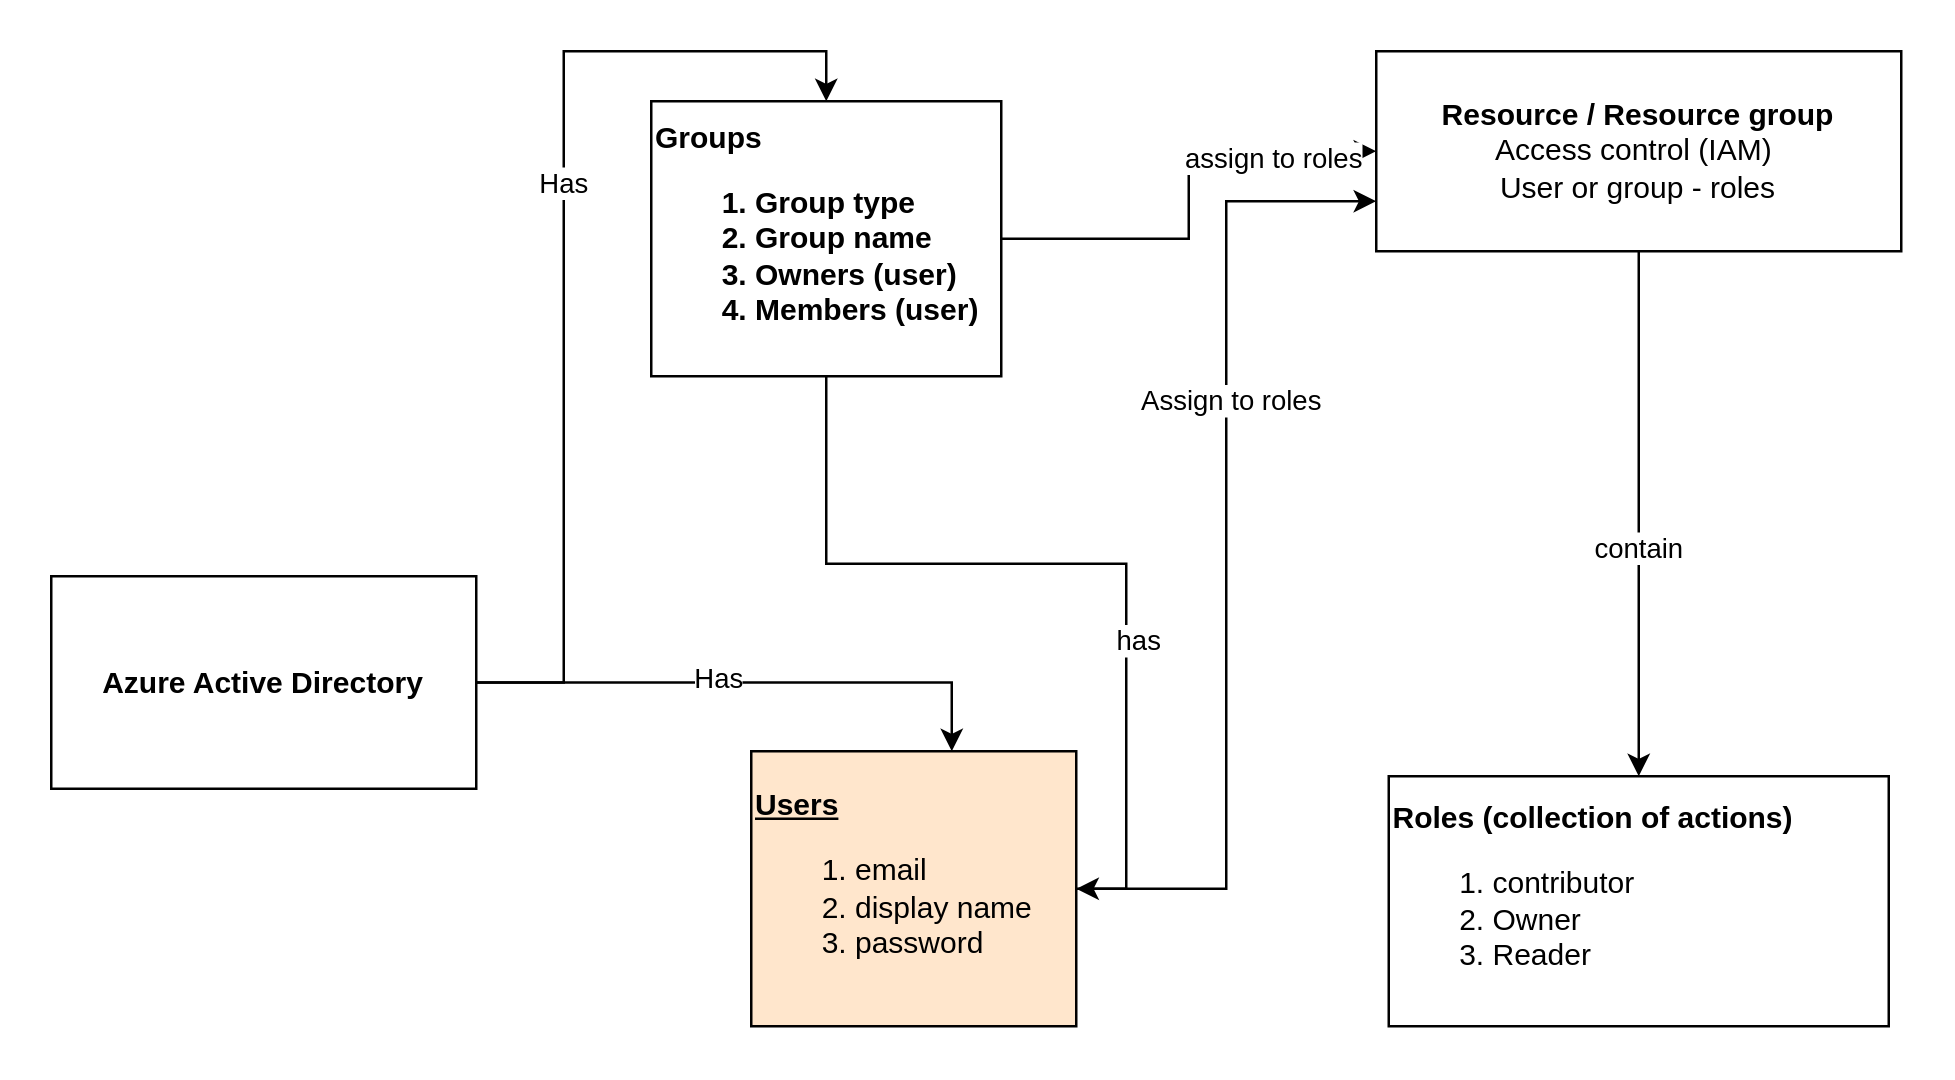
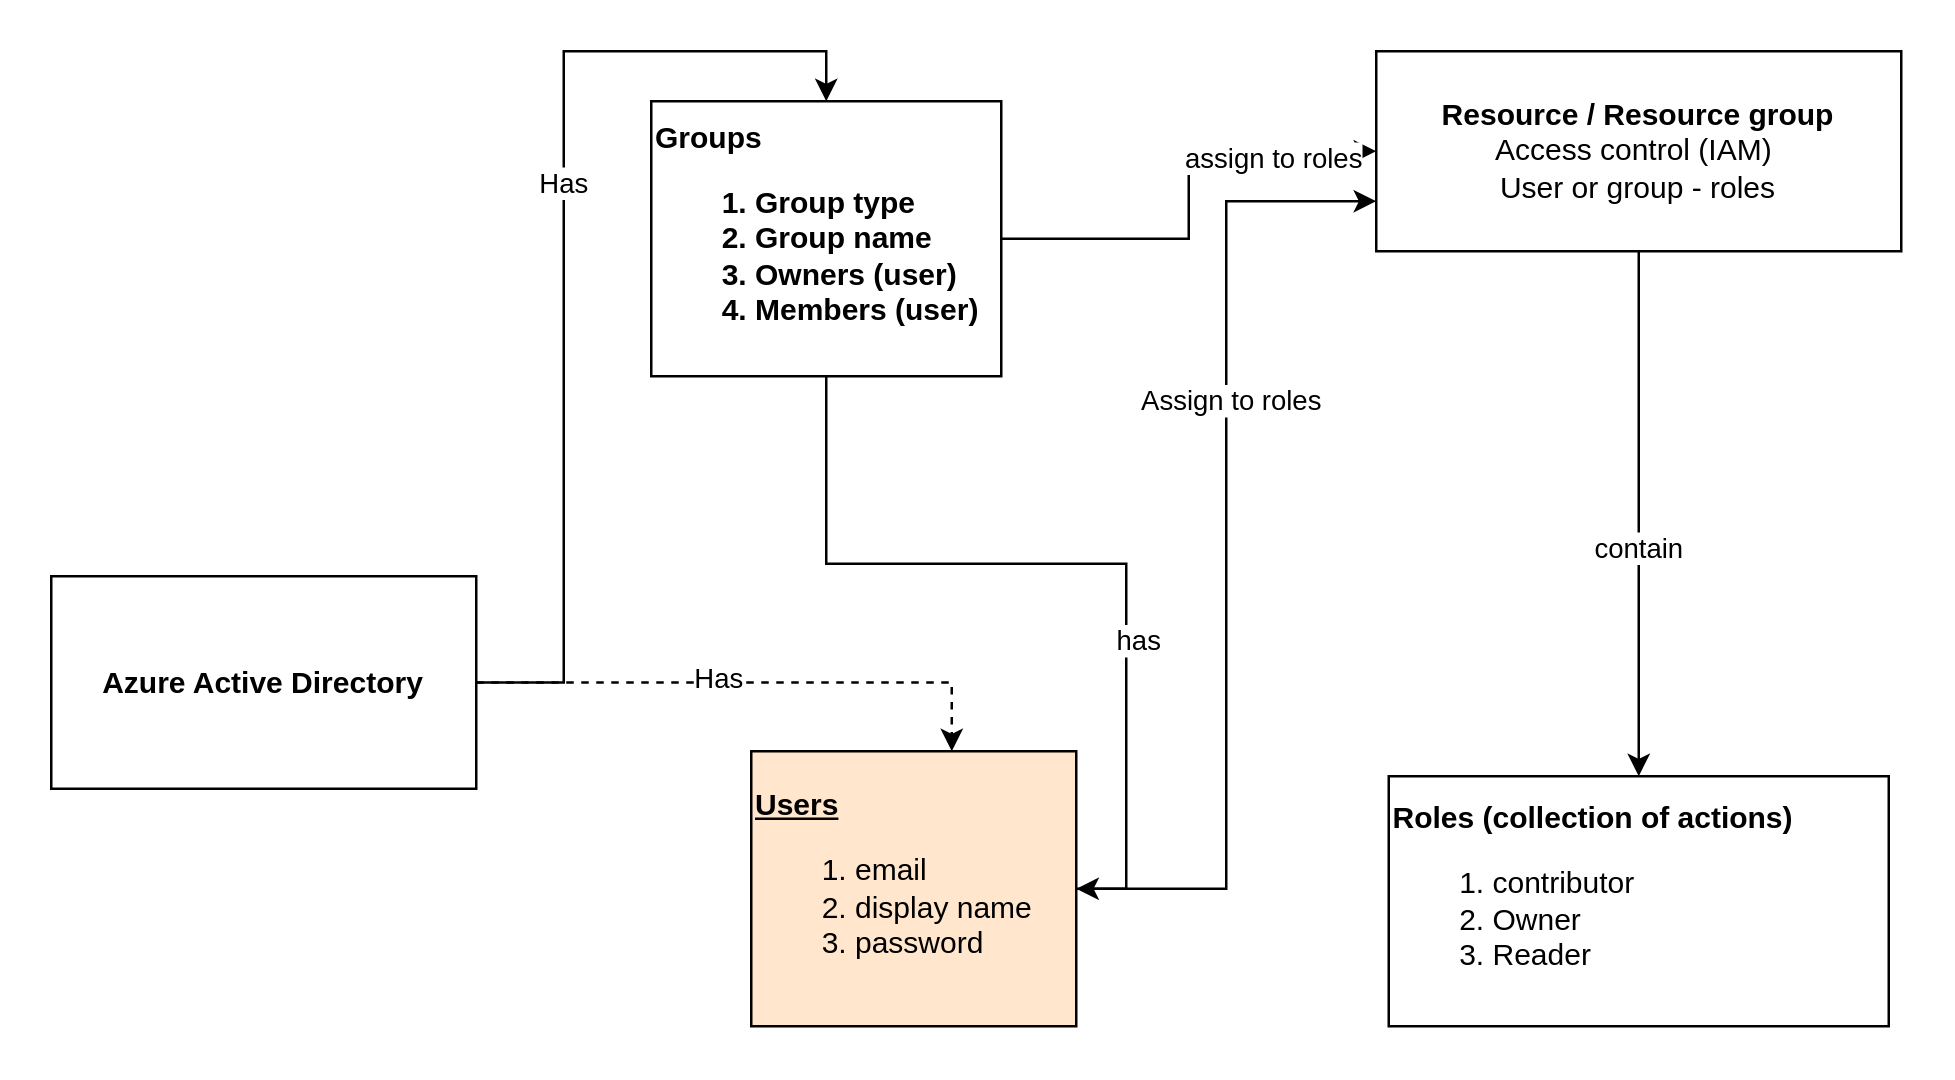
- <mxCell id="13" style="edgeStyle=orthogonalEdgeStyle;rounded=0;orthogonalLoop=1;jettySize=auto;html=1;entryX=0.617;entryY=0;entryDx=0;entryDy=0;entryPerimeter=0;" edge="1" parent="1" source="4" target="7"><mxGeometry relative="1" as="geometry" /></mxCell>
+ <mxCell id="13" style="edgeStyle=orthogonalEdgeStyle;rounded=0;orthogonalLoop=1;jettySize=auto;html=1;entryX=0.617;entryY=0;entryDx=0;entryDy=0;entryPerimeter=0;dashed=1;" edge="1" parent="1" source="4" target="7"><mxGeometry relative="1" as="geometry" /></mxCell>
